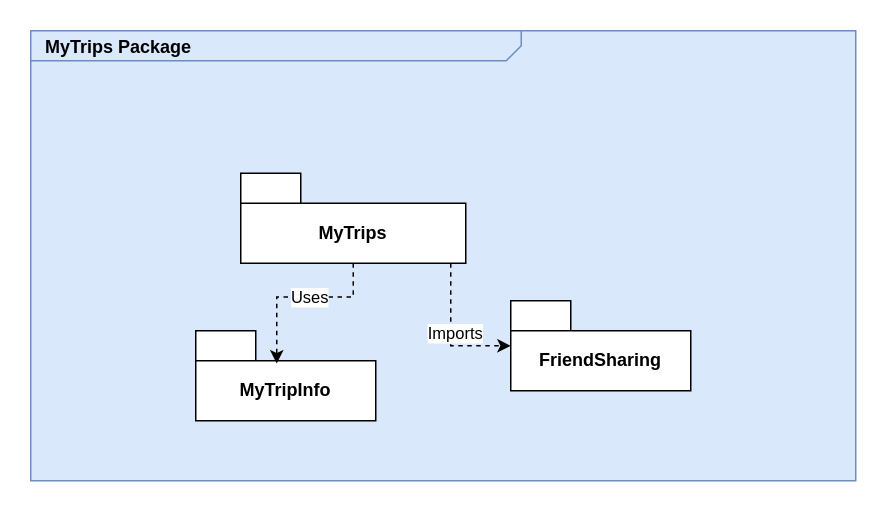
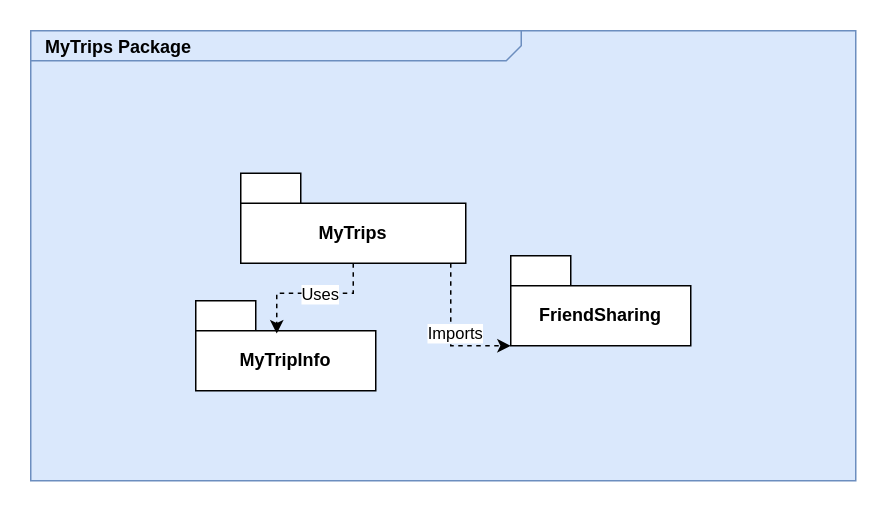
- <mxCell id="7" value="FriendSharing" style="shape=folder;fontStyle=1;tabWidth=40;tabHeight=20;tabPosition=left;html=1;boundedLbl=1;whiteSpace=wrap;" parent="1" vertex="1"><mxGeometry x="340" y="200" width="120" height="60" as="geometry" /></mxCell>
+ <mxCell id="7" value="FriendSharing" style="shape=folder;fontStyle=1;tabWidth=40;tabHeight=20;tabPosition=left;html=1;boundedLbl=1;whiteSpace=wrap;" parent="1" vertex="1"><mxGeometry x="340" y="170" width="120" height="60" as="geometry" /></mxCell>
- <mxCell id="6" value="MyTripInfo" style="shape=folder;fontStyle=1;tabWidth=40;tabHeight=20;tabPosition=left;html=1;boundedLbl=1;whiteSpace=wrap;" parent="1" vertex="1"><mxGeometry x="130" y="220" width="120" height="60" as="geometry" /></mxCell>
+ <mxCell id="6" value="MyTripInfo" style="shape=folder;fontStyle=1;tabWidth=40;tabHeight=20;tabPosition=left;html=1;boundedLbl=1;whiteSpace=wrap;" parent="1" vertex="1"><mxGeometry x="130" y="200" width="120" height="60" as="geometry" /></mxCell>
